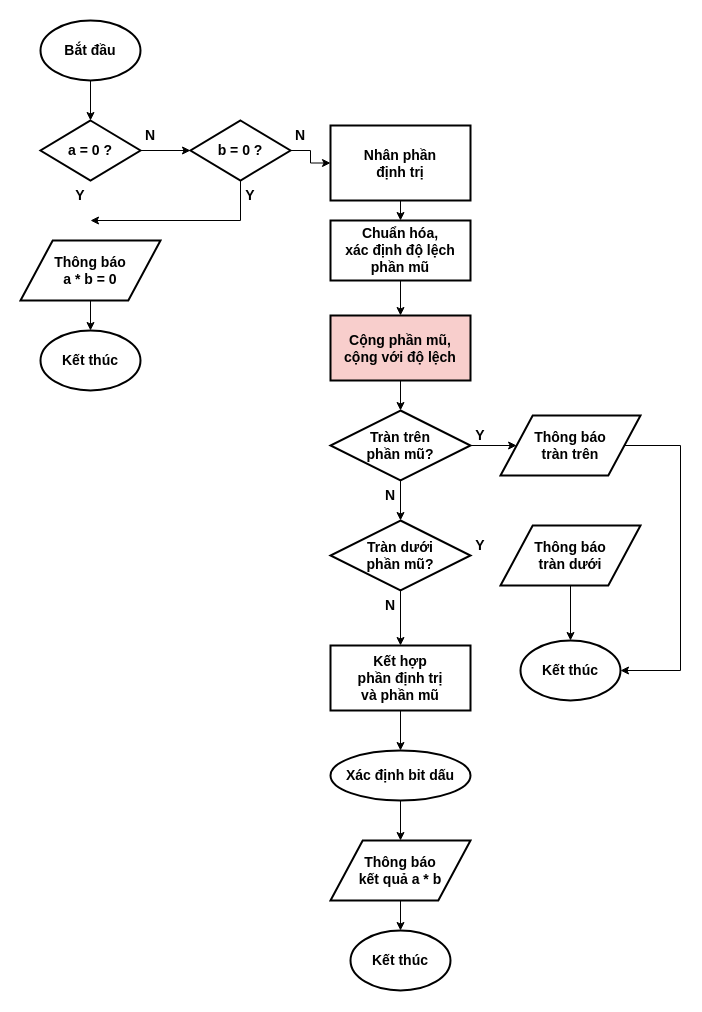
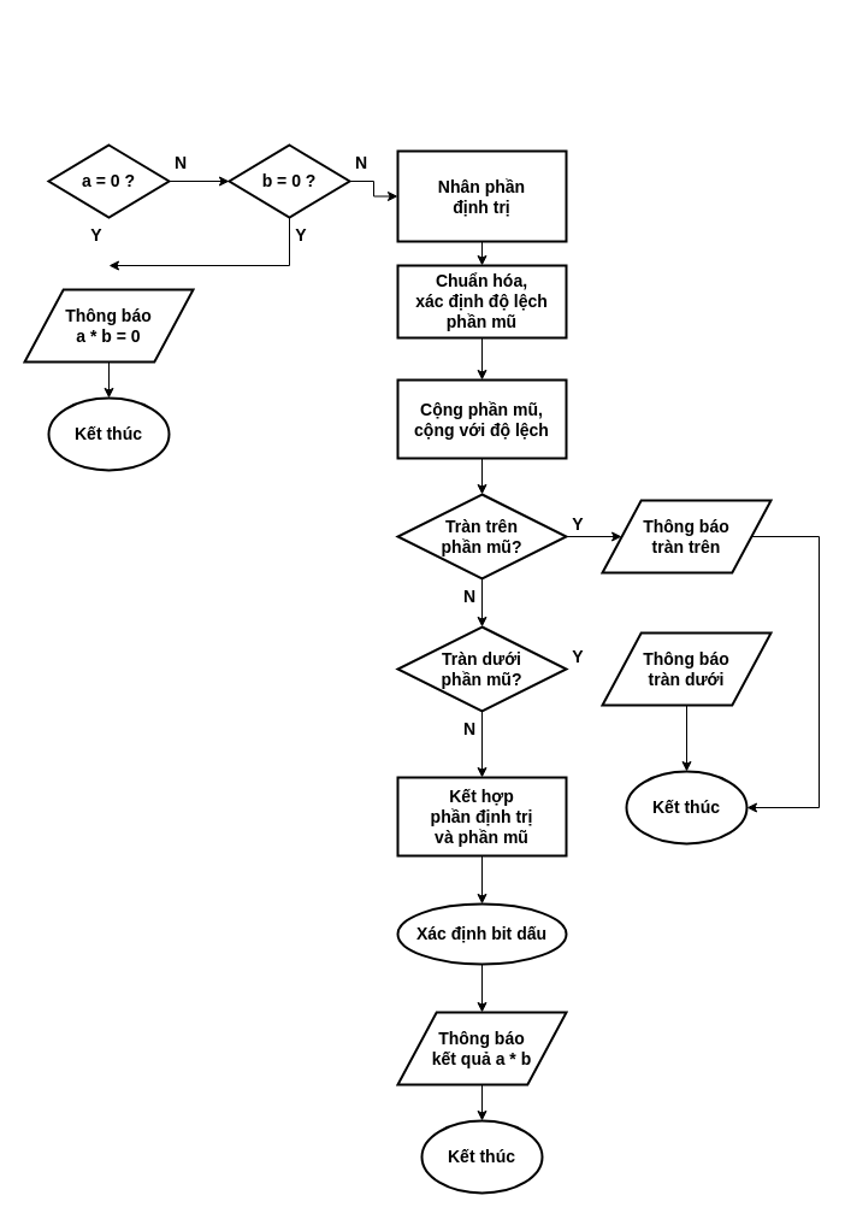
- <mxCell id="3" value="Bắt đầu" style="strokeWidth=2;html=1;shape=mxgraph.flowchart.start_1;whiteSpace=wrap;fontStyle=1;fontSize=14;" parent="1" vertex="1"><mxGeometry x="40" y="20" width="100" height="60" as="geometry" /></mxCell>
- <mxCell id="4" style="edgeStyle=orthogonalEdgeStyle;rounded=0;orthogonalLoop=1;jettySize=auto;html=1;exitX=0.5;exitY=1;exitDx=0;exitDy=0;exitPerimeter=0;entryX=0.5;entryY=0;entryDx=0;entryDy=0;entryPerimeter=0;fontStyle=1;fontSize=14;" parent="1" source="3" target="2" edge="1"><mxGeometry relative="1" as="geometry" /></mxCell>
- <mxCell id="18" value="Cộng phần mũ,&lt;div style=&quot;font-size: 14px;&quot;&gt;cộng với độ lệch&lt;/div&gt;" style="rounded=0;whiteSpace=wrap;html=1;absoluteArcSize=1;arcSize=14;strokeWidth=2;fontStyle=1;fontSize=14;fillColor=#f8cecc;" parent="1" vertex="1"><mxGeometry x="330" y="315" width="140" height="65" as="geometry" /></mxCell>
+ <mxCell id="18" value="Cộng phần mũ,&lt;div style=&quot;font-size: 14px;&quot;&gt;cộng với độ lệch&lt;/div&gt;" style="rounded=0;whiteSpace=wrap;html=1;absoluteArcSize=1;arcSize=14;strokeWidth=2;fontStyle=1;fontSize=14;" parent="1" vertex="1"><mxGeometry x="330" y="315" width="140" height="65" as="geometry" /></mxCell>
